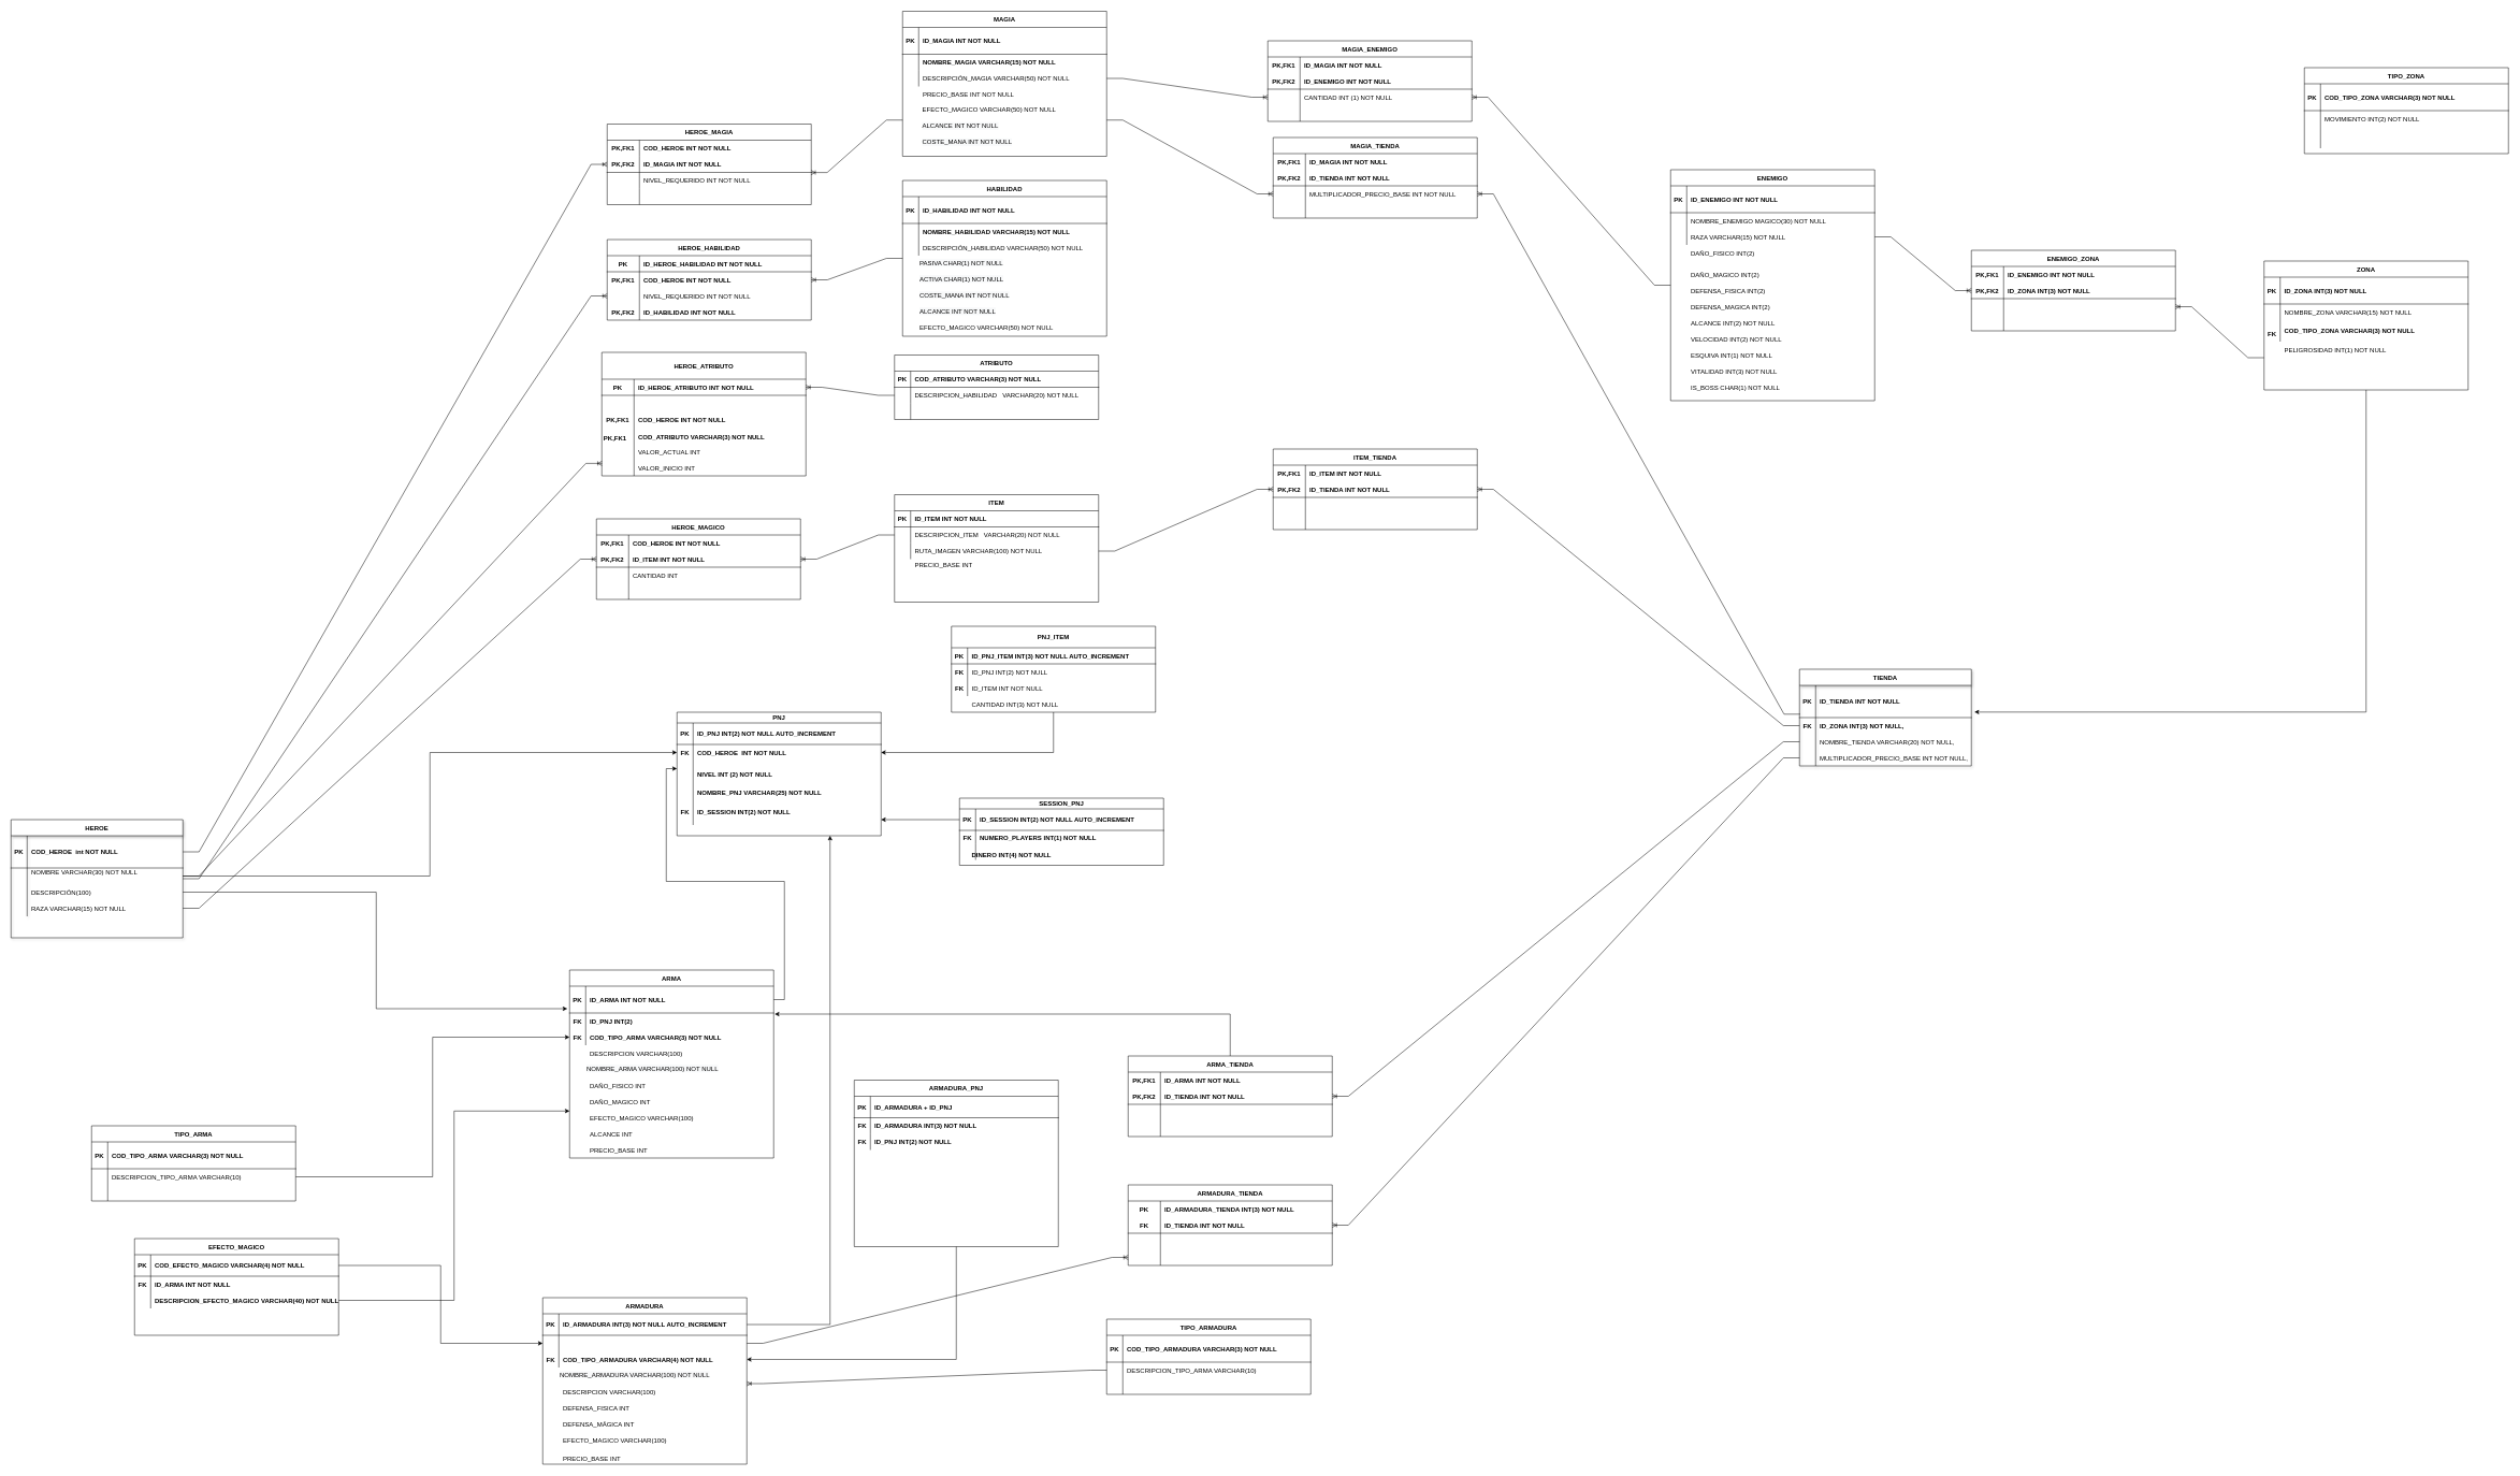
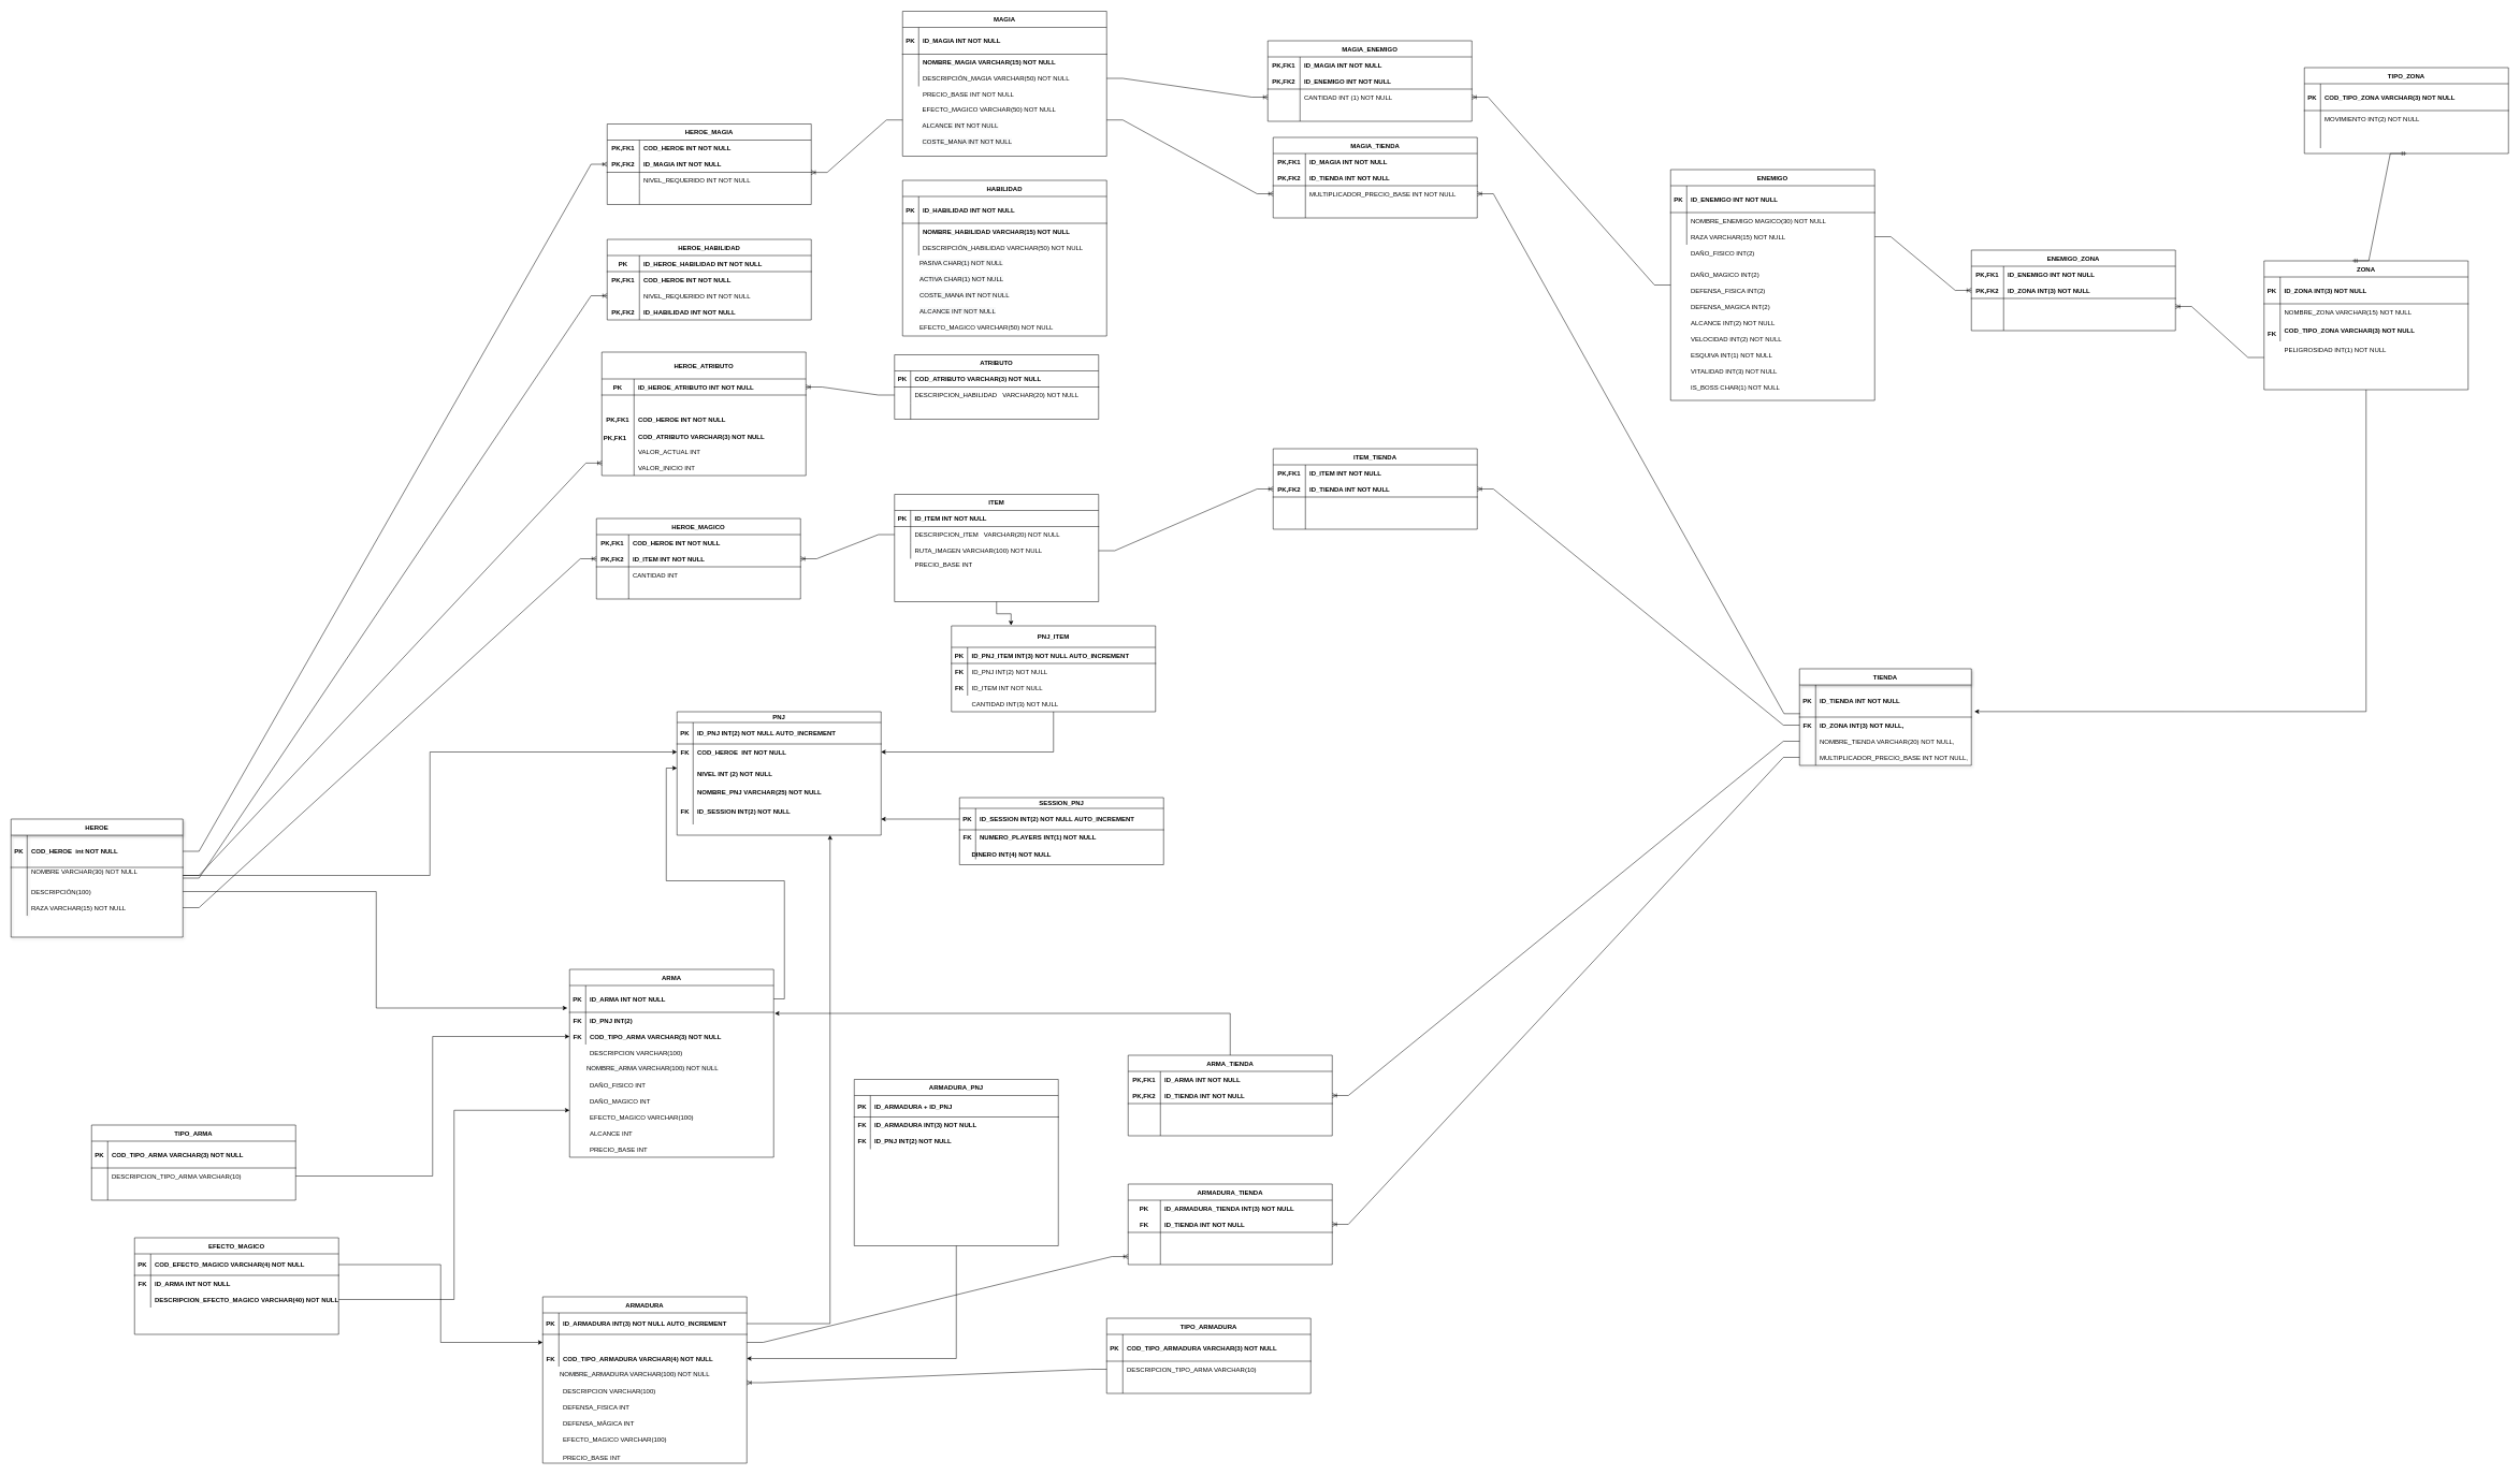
+ <mxCell id="329" value="" style="edgeStyle=entityRelationEdgeStyle;fontSize=12;html=1;endArrow=ERmandOne;startArrow=ERmandOne;rounded=0;entryX=0.5;entryY=1;entryDx=0;entryDy=0;exitX=0.434;exitY=-0.001;exitDx=0;exitDy=0;exitPerimeter=0;" parent="1" source="292" target="319" edge="1"><mxGeometry width="100" height="100" relative="1" as="geometry"><mxPoint x="4170" y="345" as="sourcePoint" /><mxPoint x="4270" y="245" as="targetPoint" /></mxGeometry></mxCell>
- <mxCell id="150" value="" style="edgeStyle=entityRelationEdgeStyle;fontSize=12;html=1;endArrow=ERoneToMany;rounded=0;exitX=0;exitY=0.5;exitDx=0;exitDy=0;" parent="1" source="121" target="136" edge="1"><mxGeometry width="100" height="100" relative="1" as="geometry"><mxPoint x="1520" y="995" as="sourcePoint" /><mxPoint x="1620" y="895" as="targetPoint" /></mxGeometry></mxCell>
+ <mxCell id="39" style="edgeStyle=orthogonalEdgeStyle;rounded=0;orthogonalLoop=1;jettySize=auto;html=1;entryX=0.292;entryY=-0.006;entryDx=0;entryDy=0;entryPerimeter=0;" parent="1" source="40" target="365" edge="1"><mxGeometry relative="1" as="geometry" /></mxCell>
